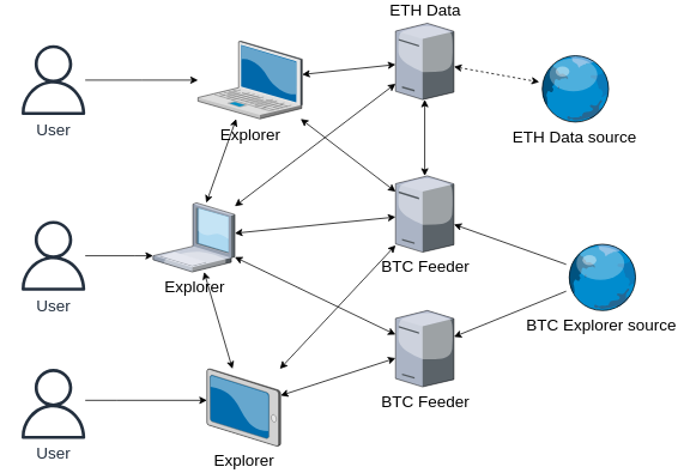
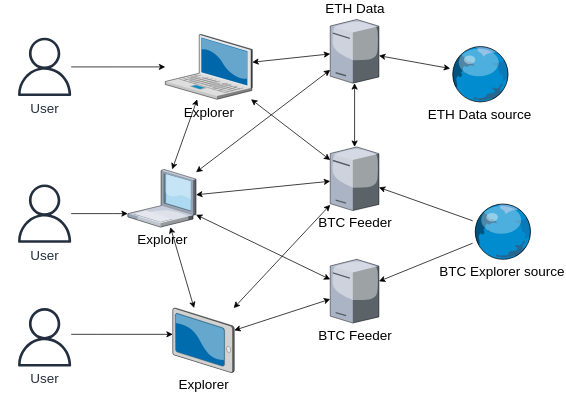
- <mxCell id="25" style="edgeStyle=none;rounded=0;orthogonalLoop=1;jettySize=auto;html=1;startArrow=classic;startFill=1;fontSize=18;dashed=1;" parent="1" source="28" target="23" edge="1"><mxGeometry relative="1" as="geometry" /></mxCell>
+ <mxCell id="25" style="edgeStyle=none;rounded=0;orthogonalLoop=1;jettySize=auto;html=1;startArrow=classic;startFill=1;fontSize=18;" parent="1" source="28" target="23" edge="1"><mxGeometry relative="1" as="geometry" /></mxCell>
